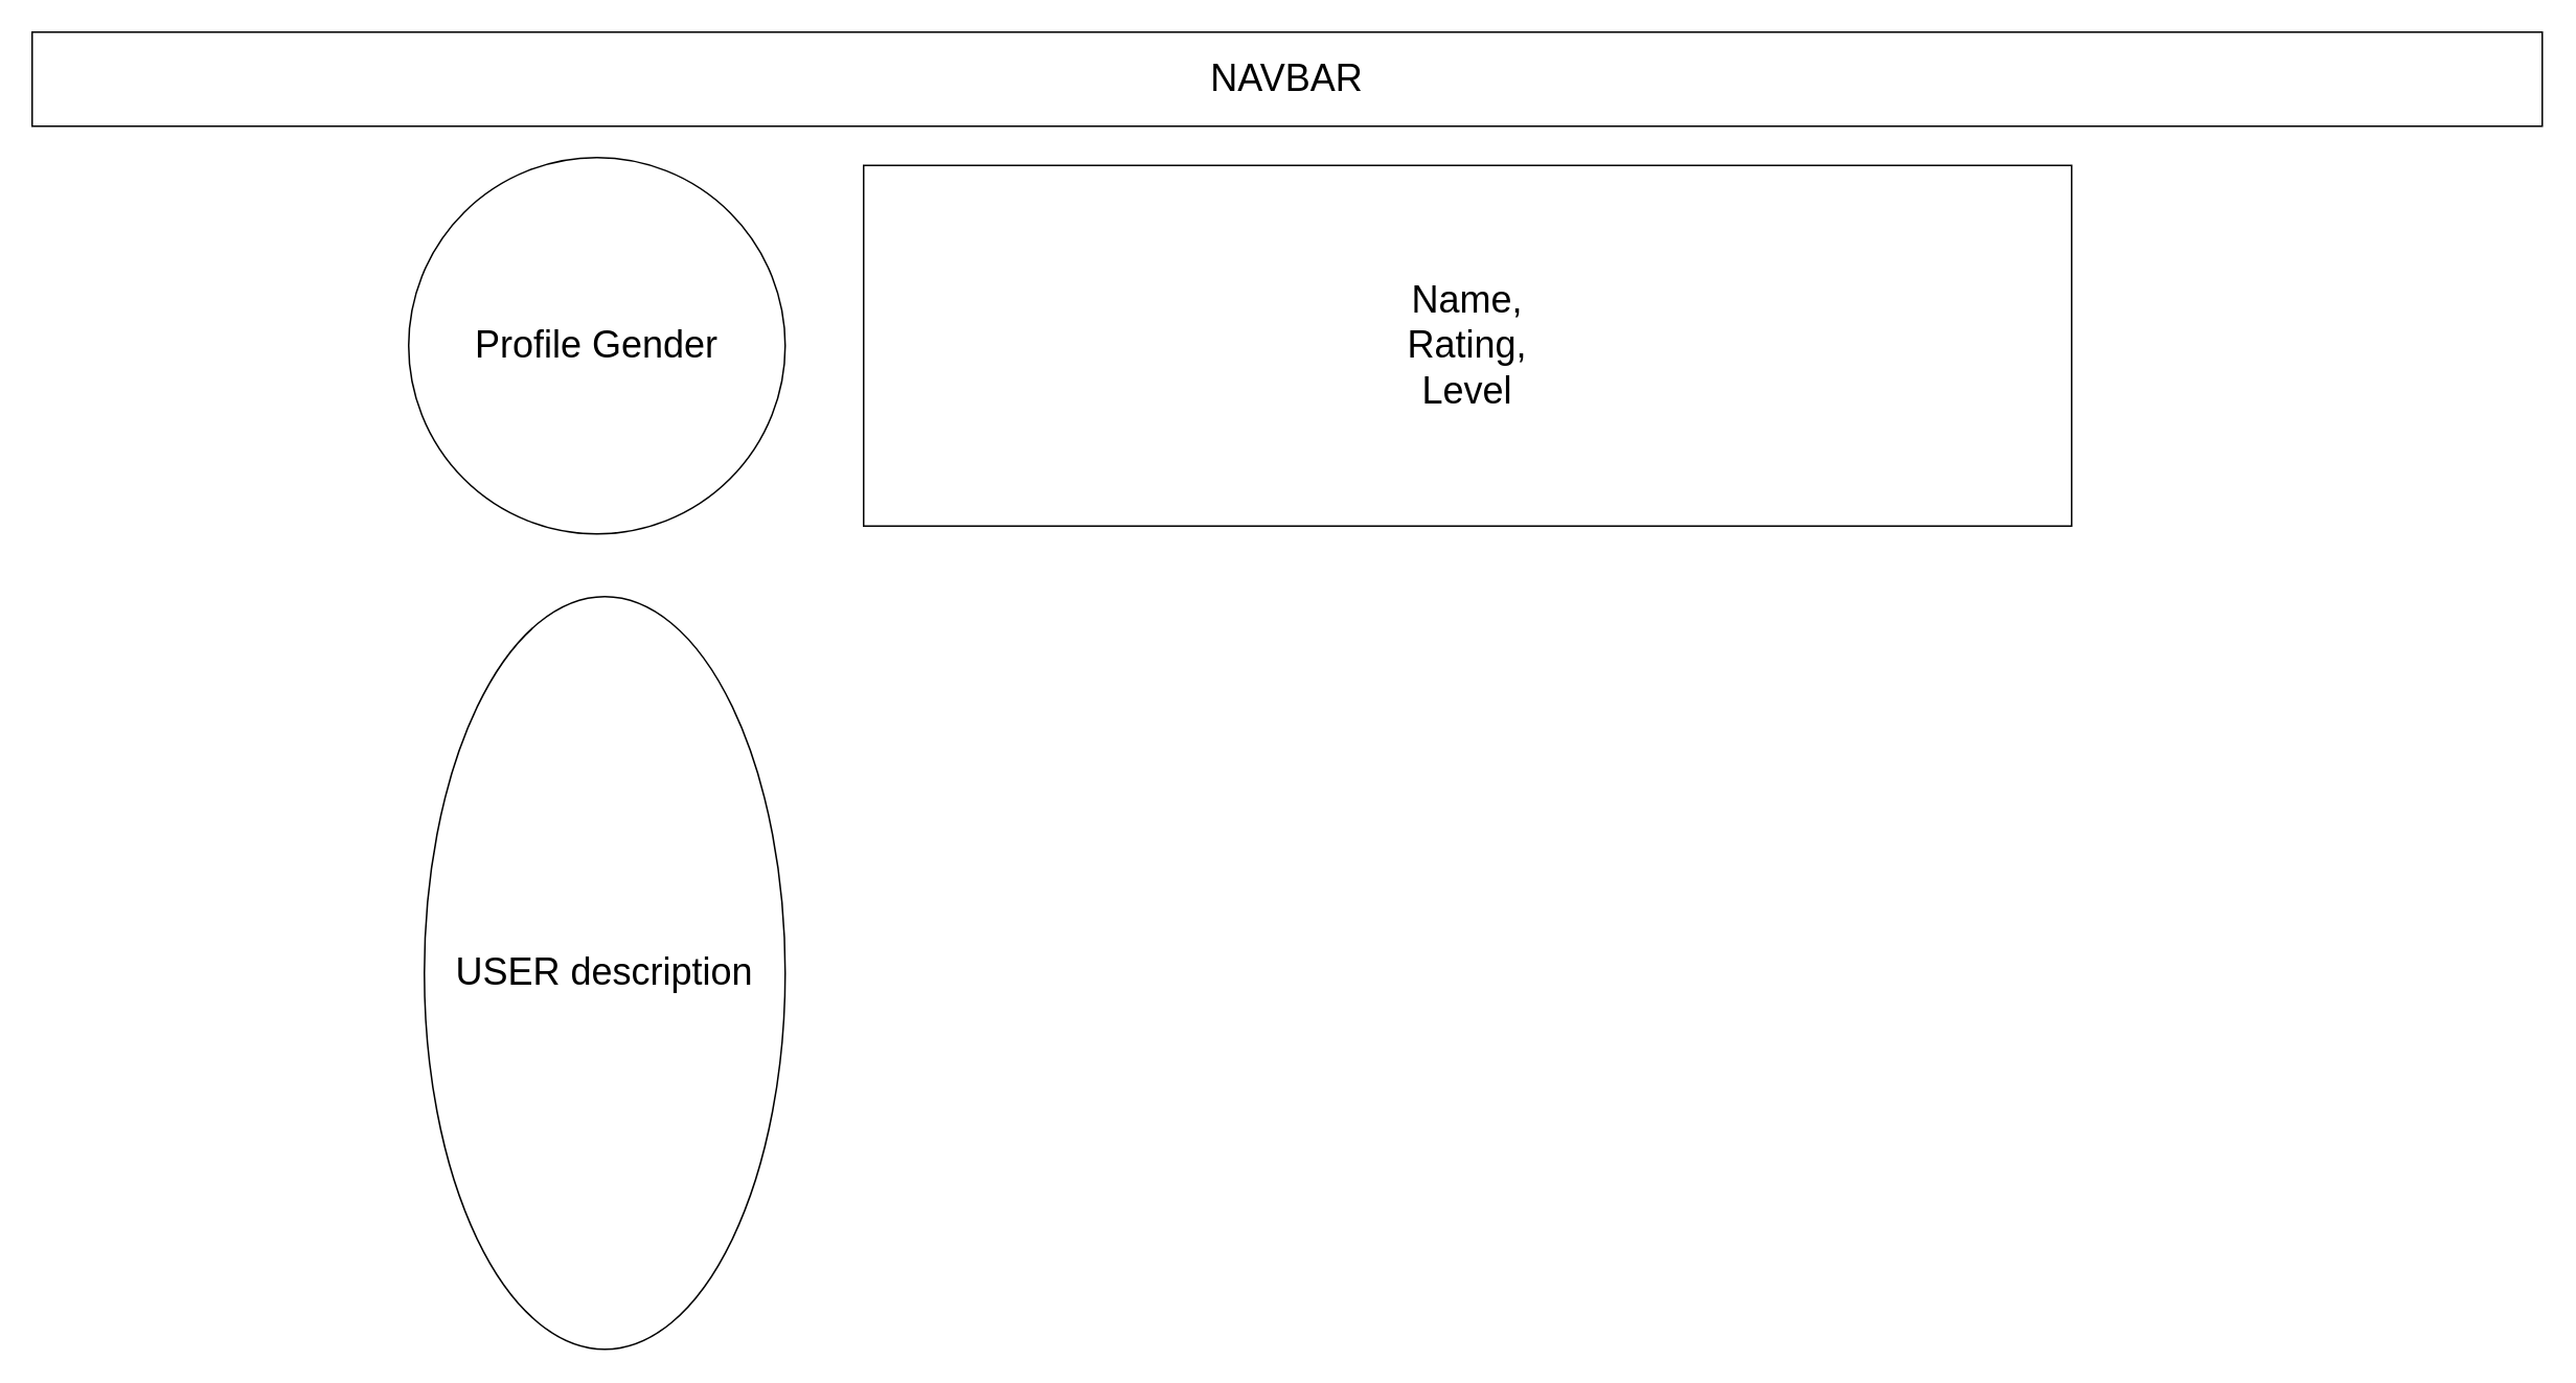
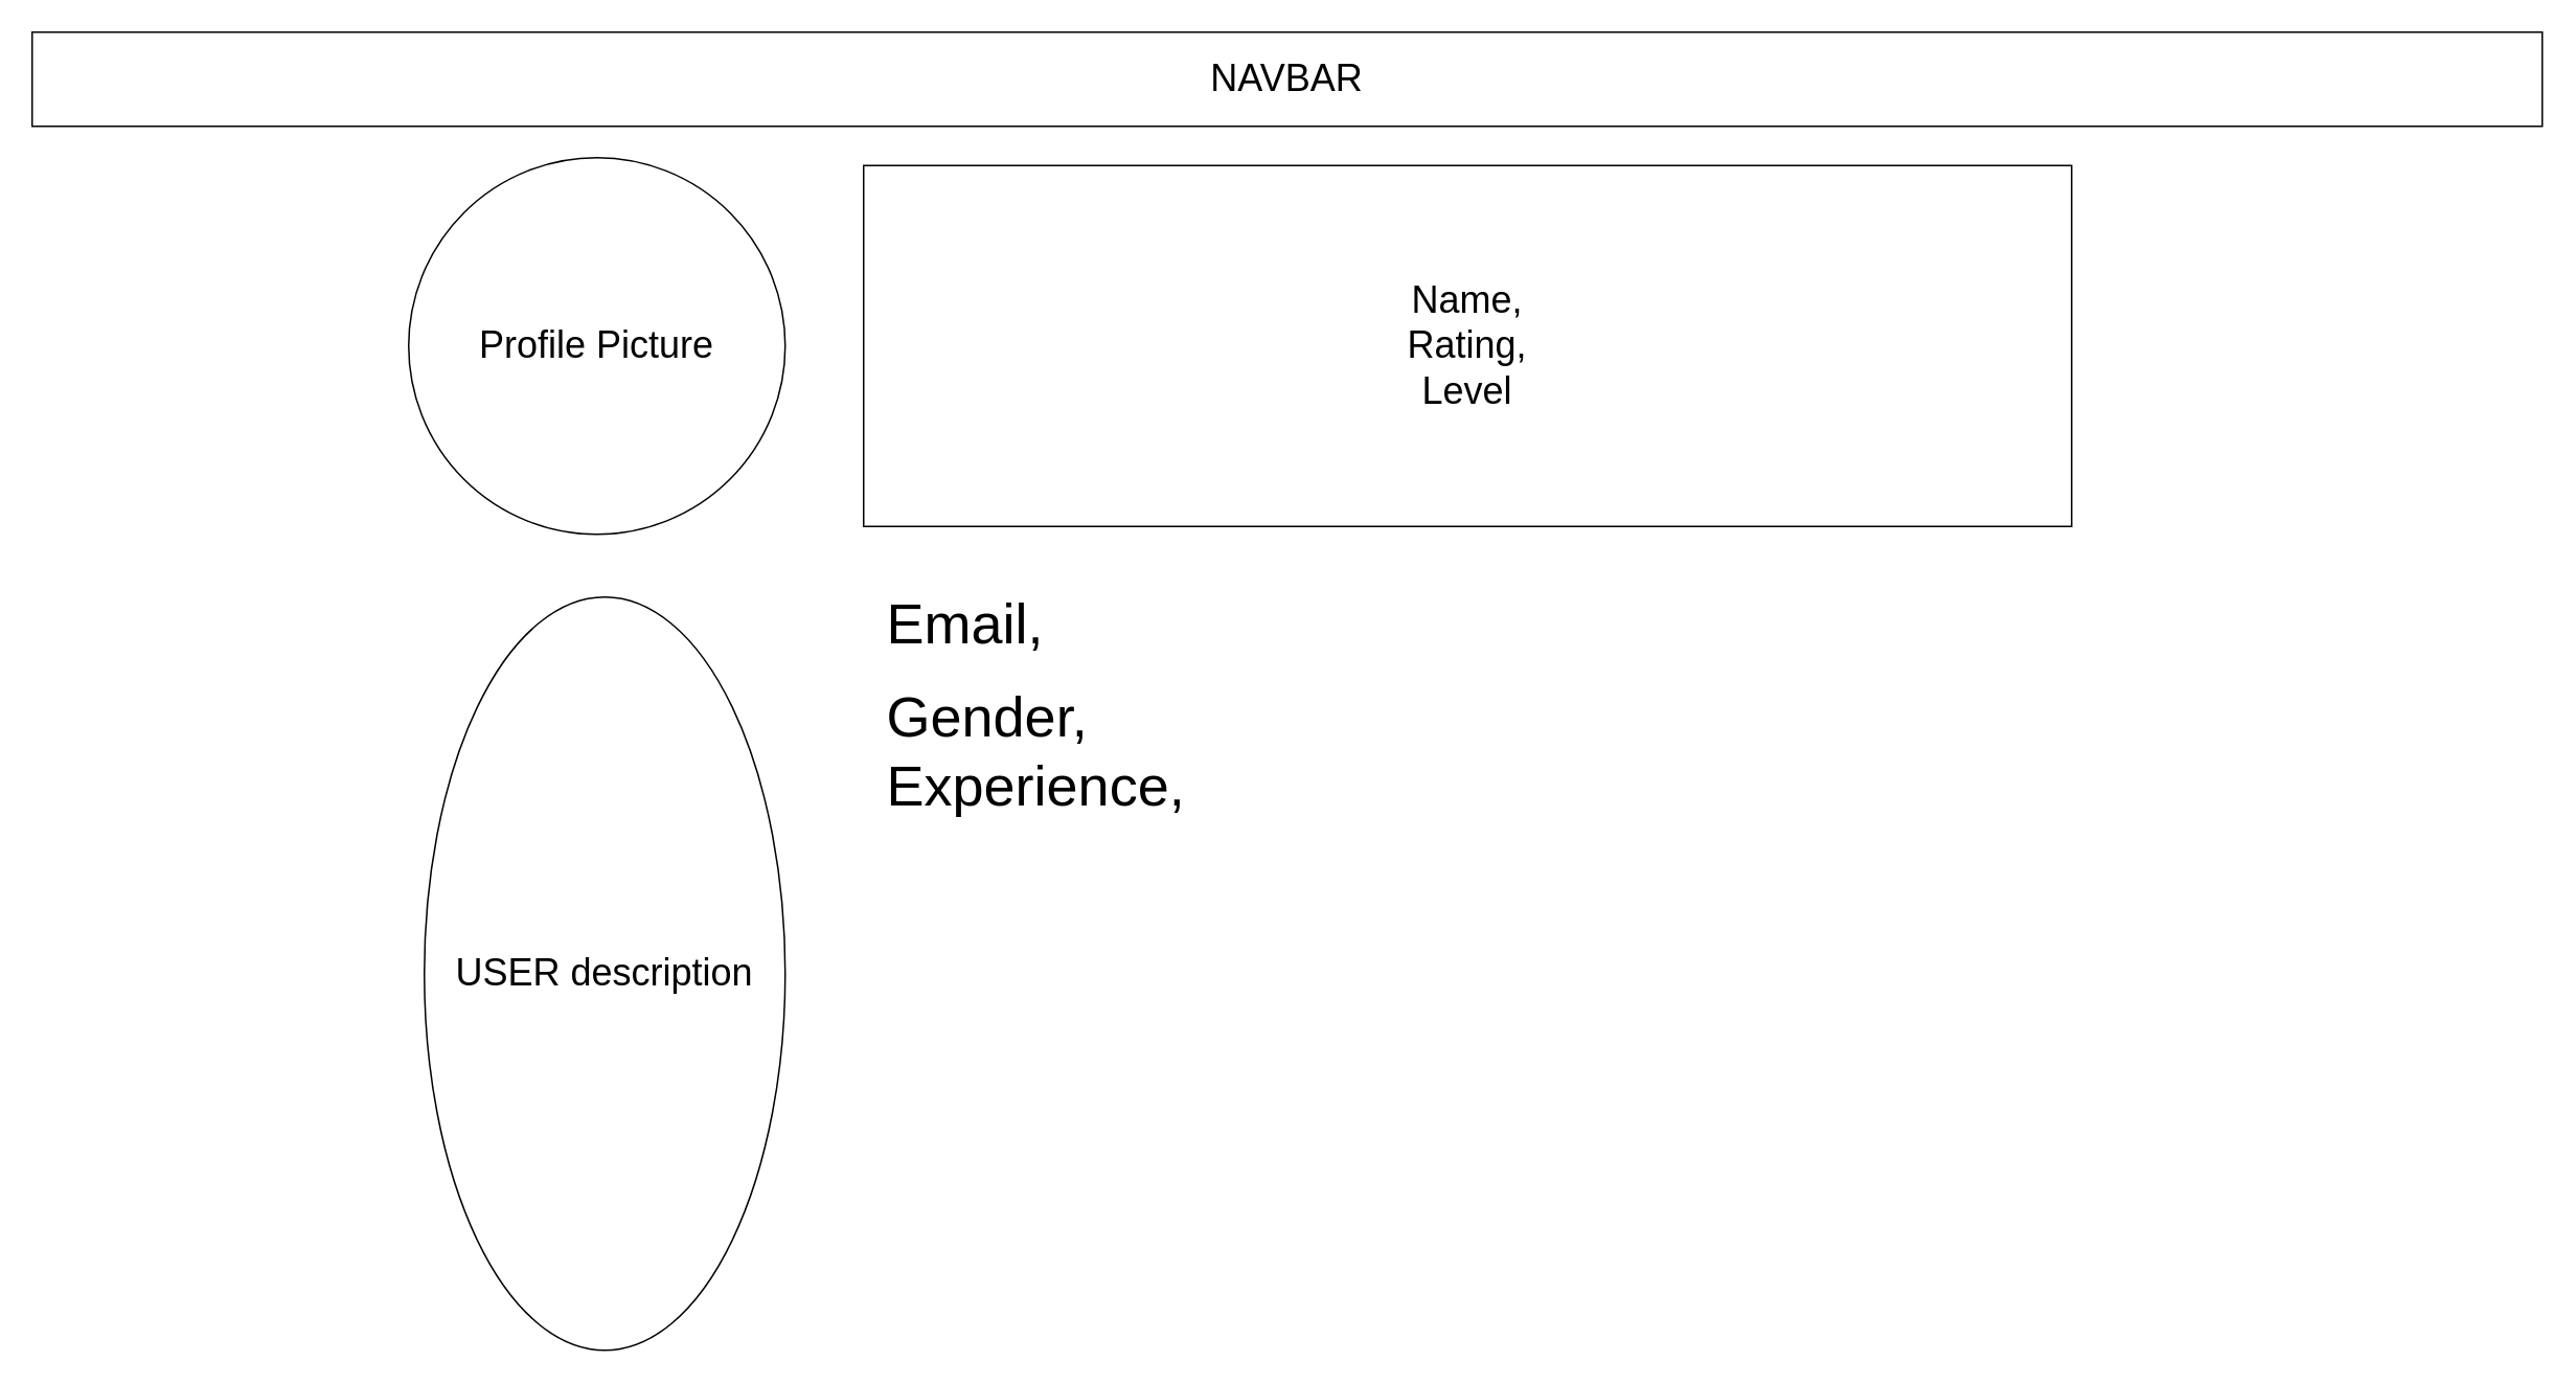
- <mxCell id="2" value="&lt;font style=&quot;font-size: 24px&quot;&gt;Profile Gender&lt;/font&gt;" style="ellipse;whiteSpace=wrap;html=1;aspect=fixed;" parent="1" vertex="1"><mxGeometry x="260" y="100" width="240" height="240" as="geometry" /></mxCell>
+ <mxCell id="2" value="&lt;font style=&quot;font-size: 24px&quot;&gt;Profile Picture&lt;/font&gt;" style="ellipse;whiteSpace=wrap;html=1;aspect=fixed;" parent="1" vertex="1"><mxGeometry x="260" y="100" width="240" height="240" as="geometry" /></mxCell>
+ <mxCell id="6" value="&lt;h1&gt;&lt;span style=&quot;font-size: 36px ; font-weight: normal&quot;&gt;Email,&lt;/span&gt;&lt;br&gt;&lt;/h1&gt;&lt;div&gt;&lt;span style=&quot;font-size: 36px&quot;&gt;Gender,&lt;/span&gt;&lt;/div&gt;&lt;div&gt;&lt;span style=&quot;font-size: 36px&quot;&gt;Experience,&lt;/span&gt;&lt;/div&gt;&lt;div&gt;&lt;br&gt;&lt;/div&gt;&lt;div&gt;&lt;span style=&quot;font-size: 36px&quot;&gt;&lt;br&gt;&lt;/span&gt;&lt;/div&gt;" style="text;html=1;strokeColor=none;fillColor=none;spacing=5;spacingTop=-20;whiteSpace=wrap;overflow=hidden;rounded=0;" parent="1" vertex="1"><mxGeometry x="560" y="370" width="810" height="450" as="geometry" /></mxCell>
